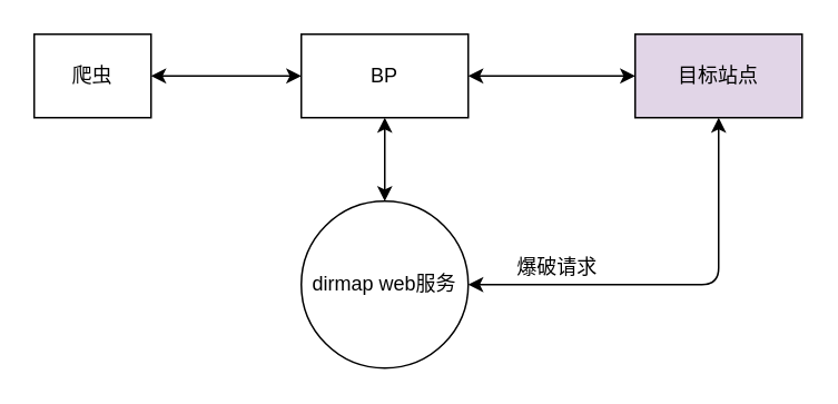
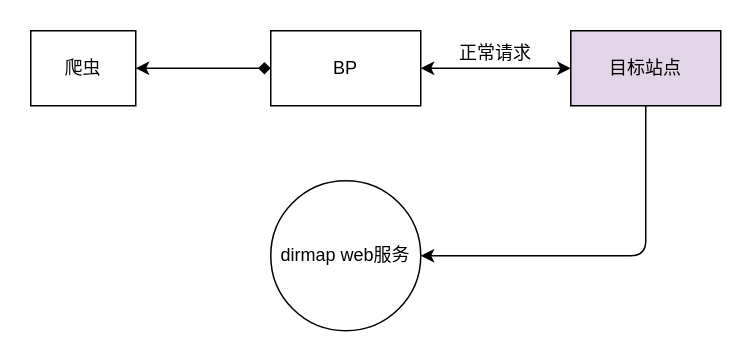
+ <mxCell id="9" value="正常请求" style="text;html=1;strokeColor=none;fillColor=none;align=center;verticalAlign=middle;whiteSpace=wrap;rounded=0;" parent="1" vertex="1"><mxGeometry x="300" y="25" width="60" height="20" as="geometry" /></mxCell>
- <mxCell id="6" value="" style="endArrow=classic;startArrow=classic;html=1;exitX=1;exitY=0.5;exitDx=0;exitDy=0;entryX=0;entryY=0.5;entryDx=0;entryDy=0;" parent="1" source="2" target="3" edge="1"><mxGeometry width="50" height="50" relative="1" as="geometry"><mxPoint x="90" y="170" as="sourcePoint" /><mxPoint x="140" y="120" as="targetPoint" /></mxGeometry></mxCell>
+ <mxCell id="6" value="" style="endArrow=diamond;startArrow=classic;html=1;exitX=1;exitY=0.5;exitDx=0;exitDy=0;entryX=0;entryY=0.5;entryDx=0;entryDy=0;" parent="1" source="2" target="3" edge="1"><mxGeometry width="50" height="50" relative="1" as="geometry"><mxPoint x="90" y="170" as="sourcePoint" /><mxPoint x="140" y="120" as="targetPoint" /></mxGeometry></mxCell>
- <mxCell id="10" value="" style="endArrow=classic;startArrow=classic;html=1;entryX=0.5;entryY=1;entryDx=0;entryDy=0;exitX=1;exitY=0.5;exitDx=0;exitDy=0;" parent="1" source="5" target="4" edge="1"><mxGeometry width="50" height="50" relative="1" as="geometry"><mxPoint x="20" y="290" as="sourcePoint" /><mxPoint x="70" y="240" as="targetPoint" /><Array as="points"><mxPoint x="430" y="170" /></Array></mxGeometry></mxCell>
+ <mxCell id="10" value="" style="endArrow=none;startArrow=classic;html=1;entryX=0.5;entryY=1;entryDx=0;entryDy=0;exitX=1;exitY=0.5;exitDx=0;exitDy=0;" parent="1" source="5" target="4" edge="1"><mxGeometry width="50" height="50" relative="1" as="geometry"><mxPoint x="20" y="290" as="sourcePoint" /><mxPoint x="70" y="240" as="targetPoint" /><Array as="points"><mxPoint x="430" y="170" /></Array></mxGeometry></mxCell>
- <mxCell id="8" value="" style="endArrow=classic;startArrow=classic;html=1;exitX=0.5;exitY=1;exitDx=0;exitDy=0;entryX=0.5;entryY=0;entryDx=0;entryDy=0;" parent="1" source="3" target="5" edge="1"><mxGeometry width="50" height="50" relative="1" as="geometry"><mxPoint x="340" y="170" as="sourcePoint" /><mxPoint x="390" y="120" as="targetPoint" /></mxGeometry></mxCell>
- <mxCell id="11" value="爆破请求" style="text;html=1;strokeColor=none;fillColor=none;align=center;verticalAlign=middle;whiteSpace=wrap;rounded=0;" parent="1" vertex="1"><mxGeometry x="295" y="150" width="77" height="20" as="geometry" /></mxCell>
